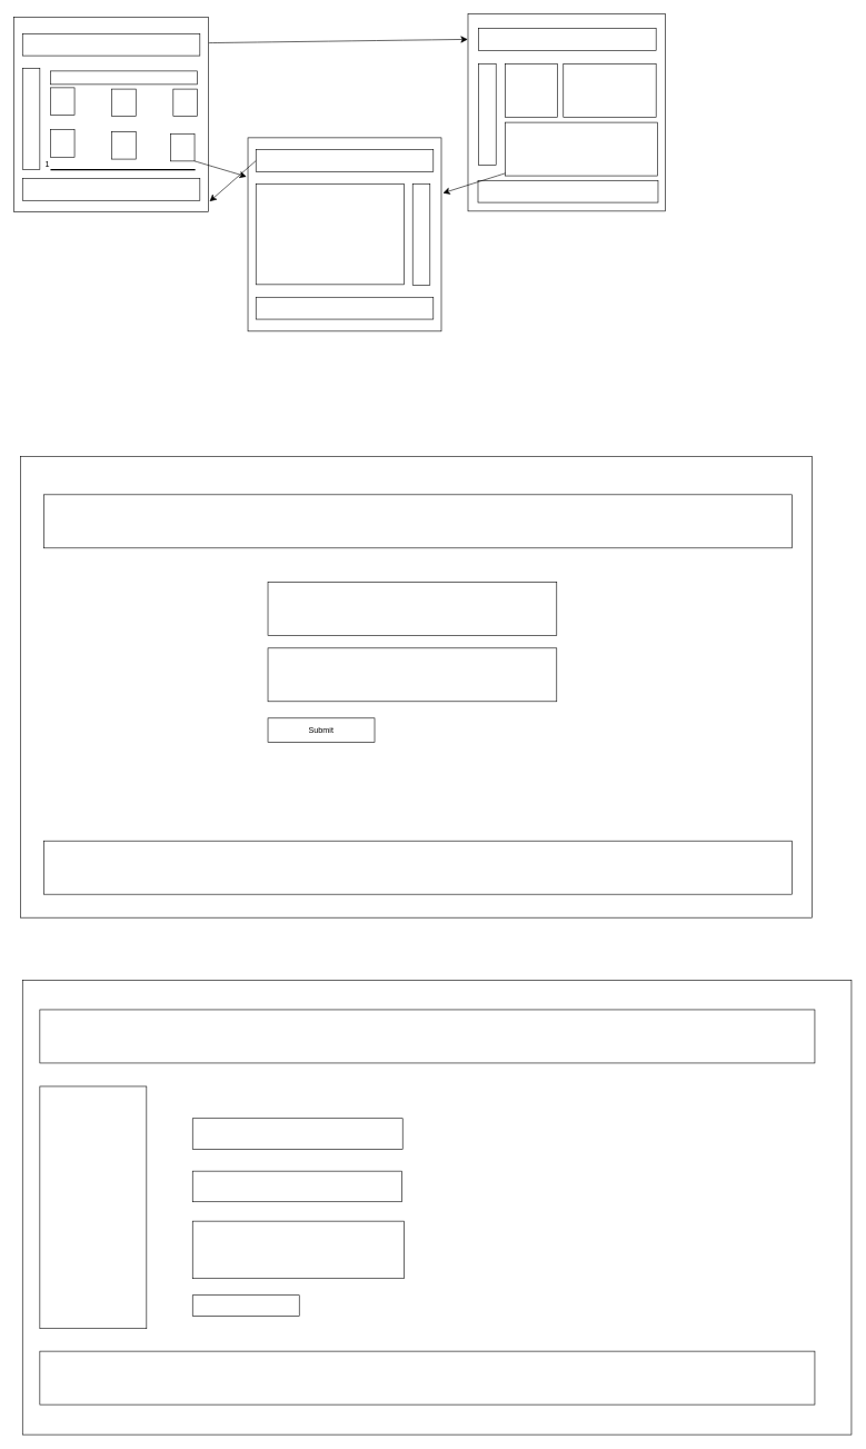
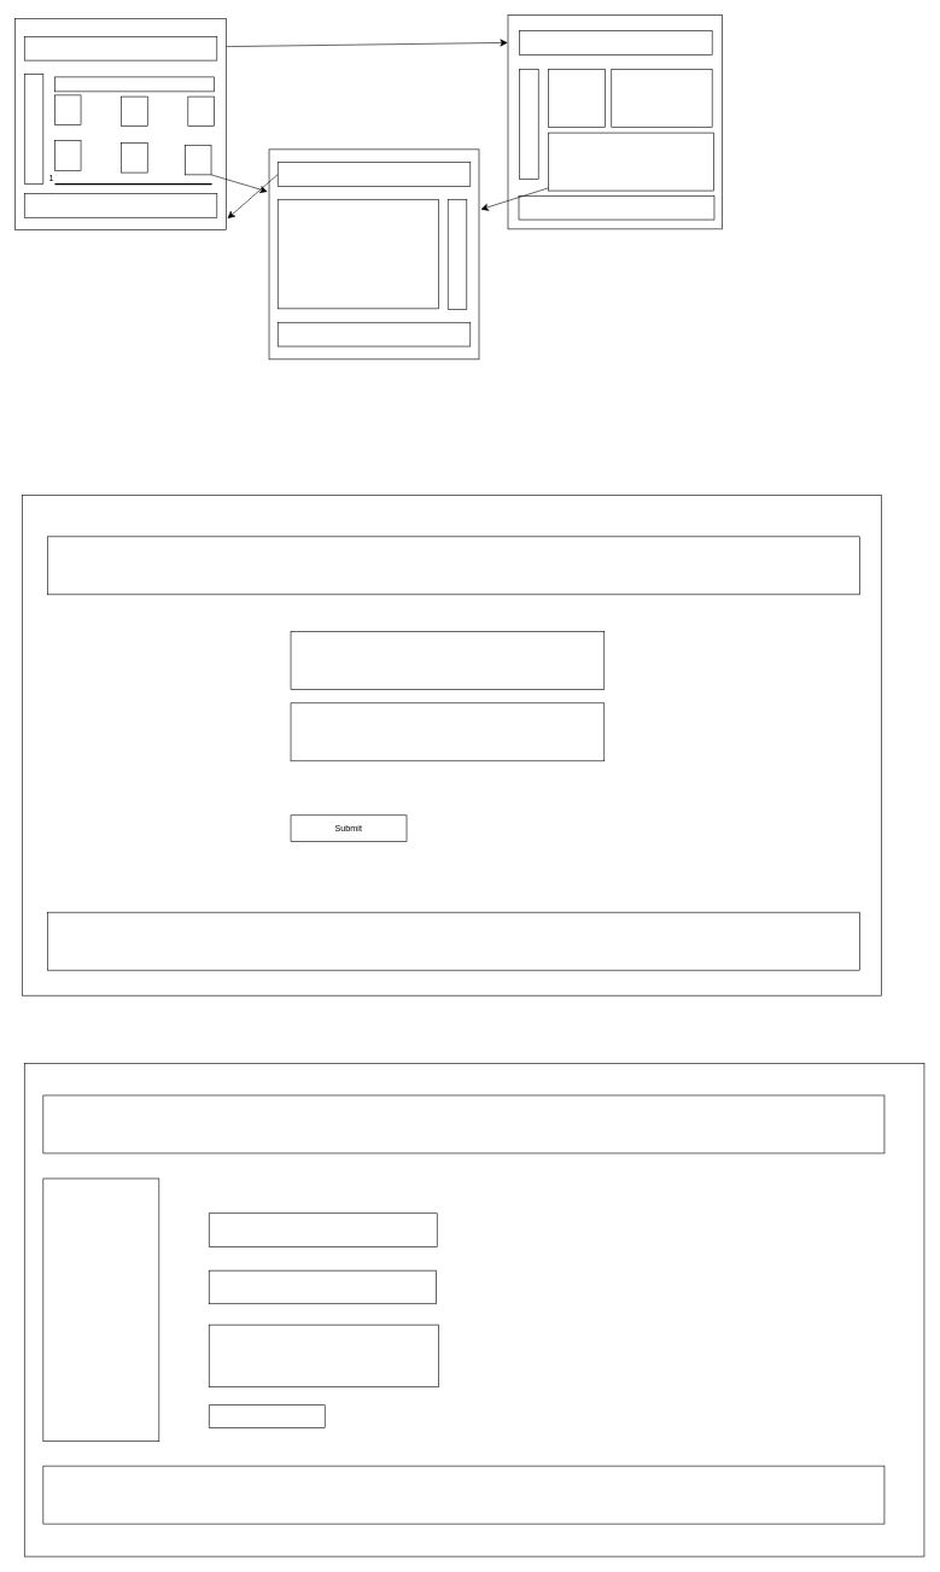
- <mxCell id="37" value="Submit" style="rounded=0;whiteSpace=wrap;html=1;" vertex="1" parent="1"><mxGeometry x="401" y="1076" width="160" height="36" as="geometry" /></mxCell>
+ <mxCell id="37" value="Submit" style="rounded=0;whiteSpace=wrap;html=1;" vertex="1" parent="1"><mxGeometry x="401" y="1126" width="160" height="36" as="geometry" /></mxCell>
